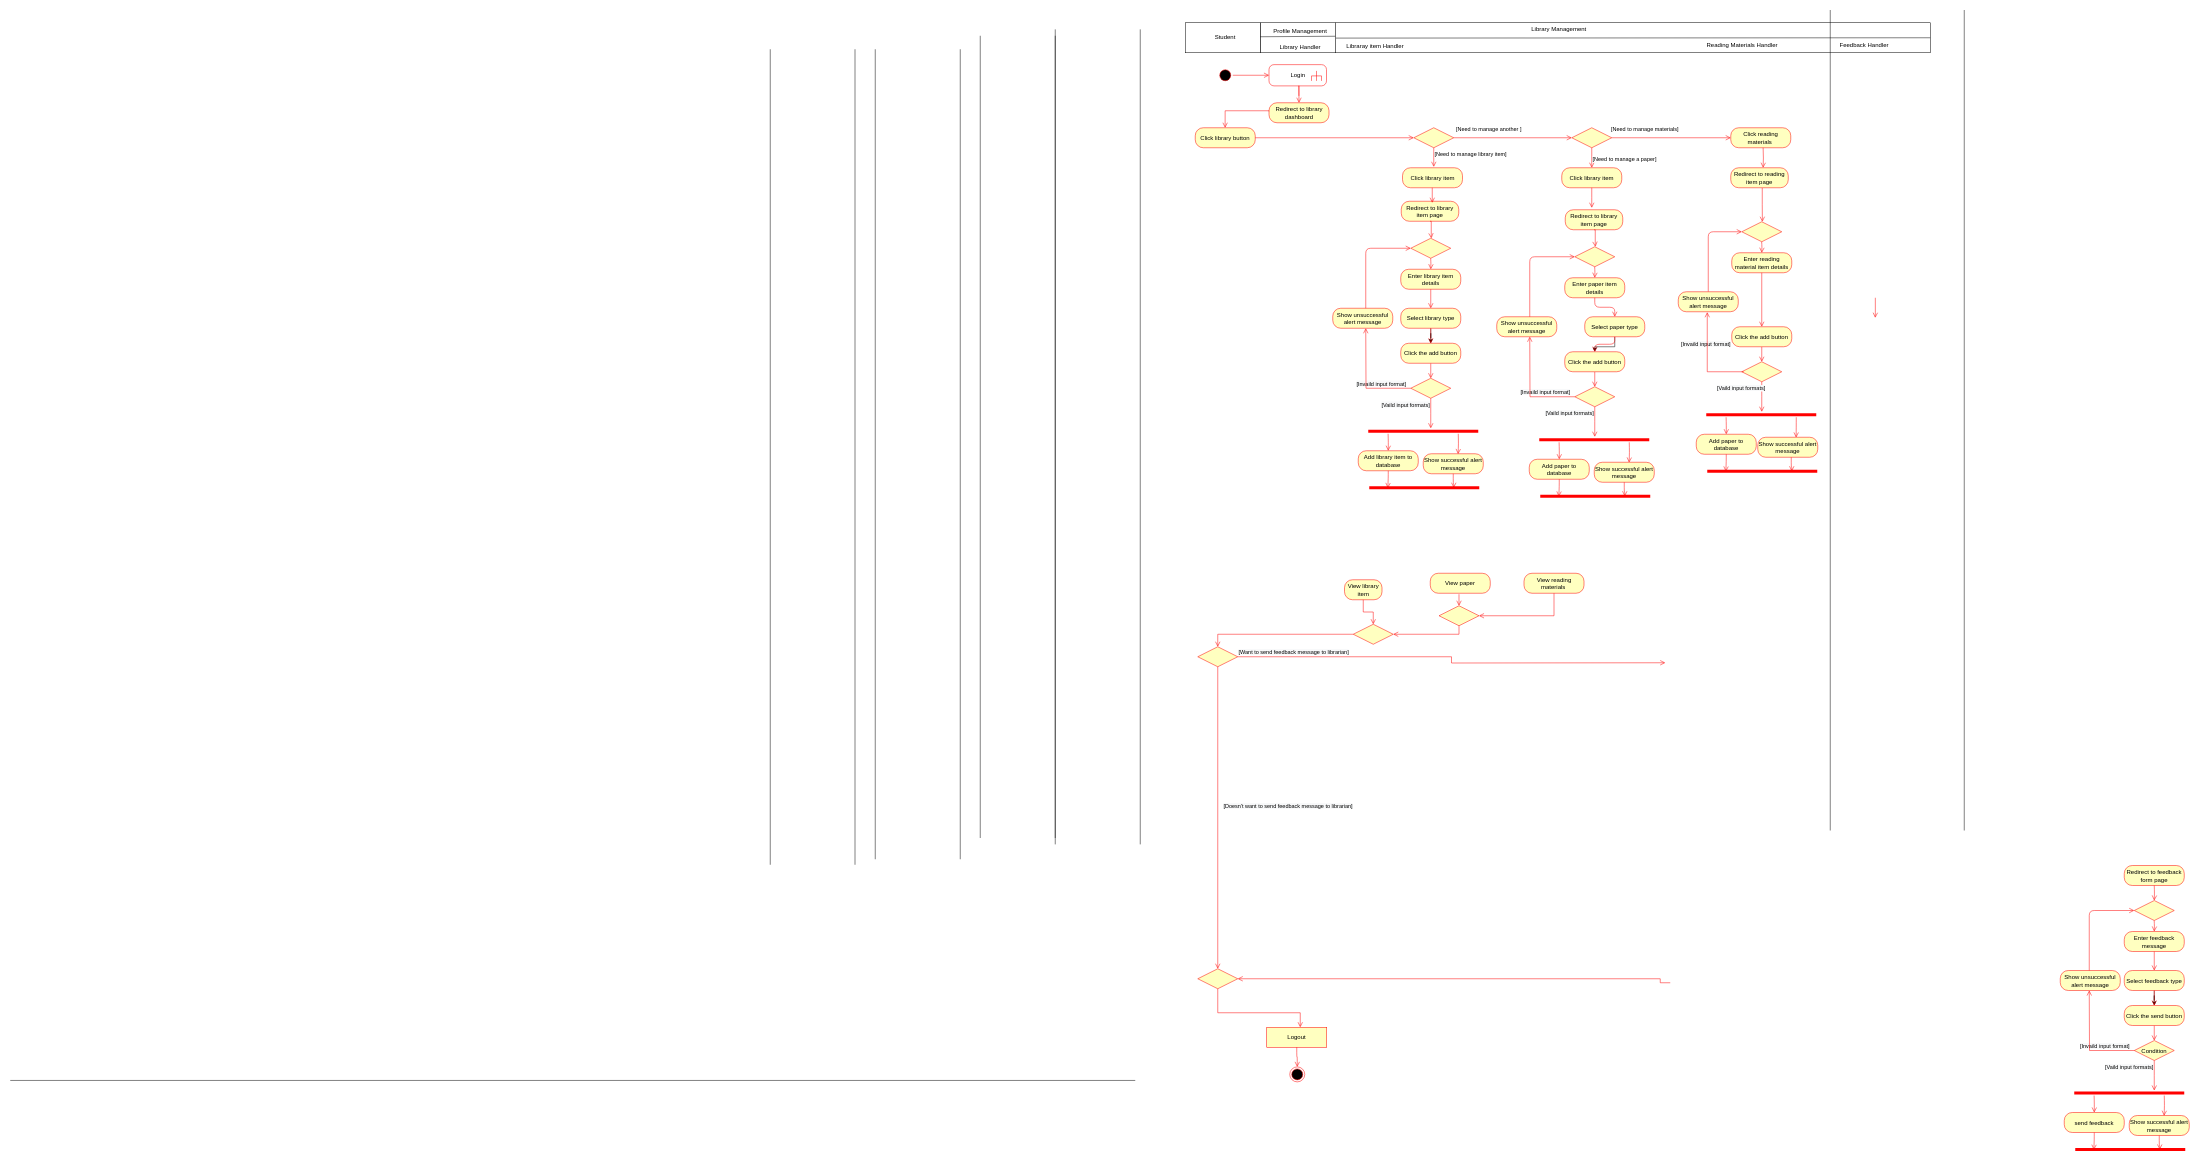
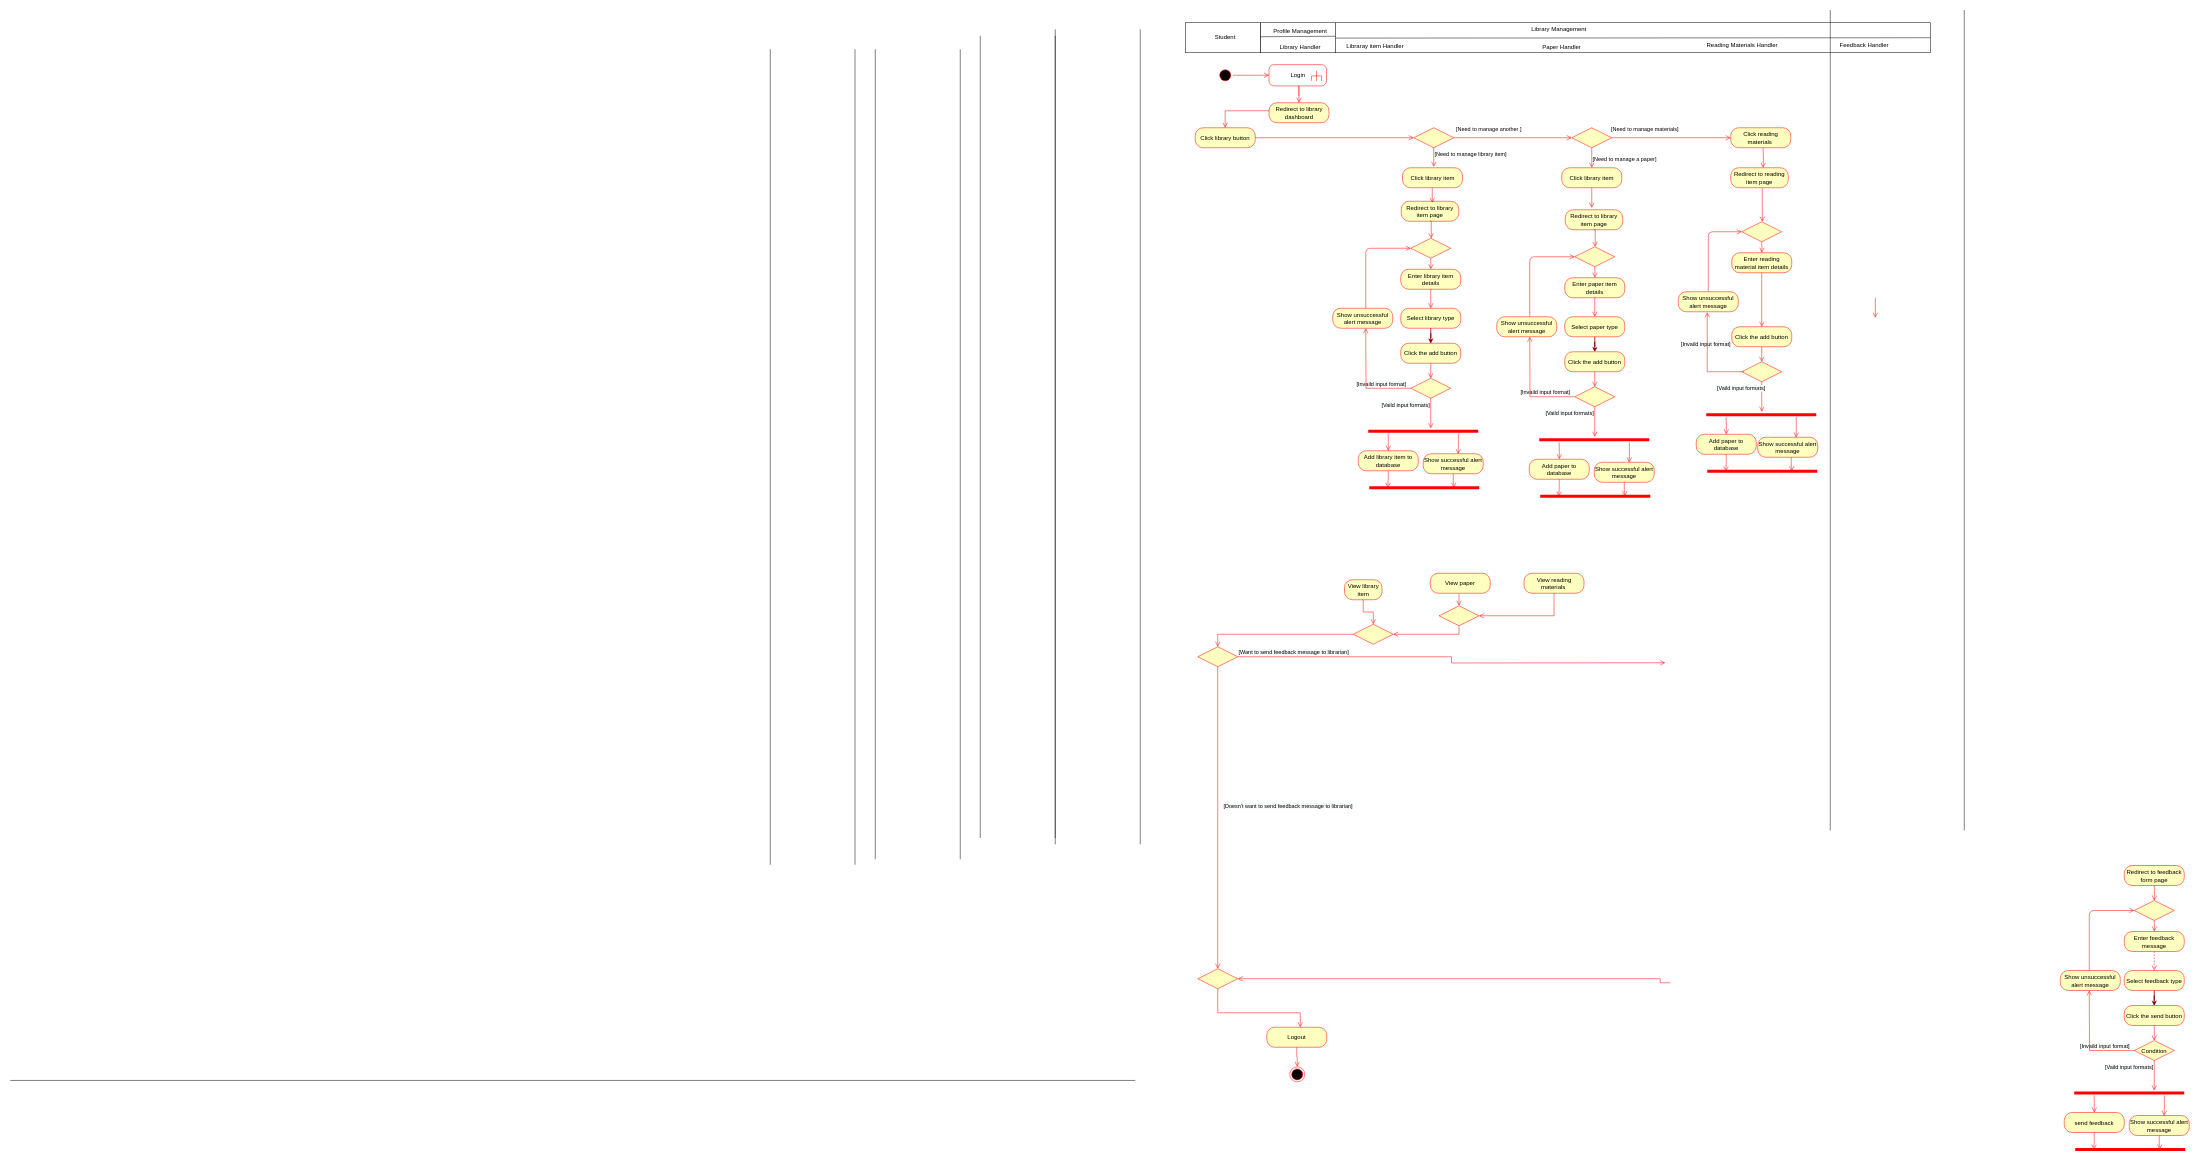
+ <mxCell id="17" value="Paper Handler" style="text;html=1;strokeColor=none;fillColor=none;align=center;verticalAlign=middle;whiteSpace=wrap;rounded=0;" vertex="1" parent="1"><mxGeometry x="3058" y="83" width="130" height="20" as="geometry" /></mxCell>
- <mxCell id="118" value="Select paper type" style="rounded=1;whiteSpace=wrap;html=1;arcSize=40;fontColor=#000000;fillColor=#ffffc0;strokeColor=#ff0000;" vertex="1" parent="1"><mxGeometry x="3169" y="633" width="120" height="40" as="geometry" /></mxCell>
+ <mxCell id="118" value="Select paper type" style="rounded=1;whiteSpace=wrap;html=1;arcSize=40;fontColor=#000000;fillColor=#ffffc0;strokeColor=#ff0000;" vertex="1" parent="1"><mxGeometry x="3129" y="633" width="120" height="40" as="geometry" /></mxCell>
- <mxCell id="67" value="" style="edgeStyle=orthogonalEdgeStyle;html=1;verticalAlign=bottom;endArrow=open;endSize=8;strokeColor=#ff0000;entryX=0.5;entryY=0;entryDx=0;entryDy=0;" edge="1" parent="1" source="66" target="69"><mxGeometry relative="1" as="geometry"><mxPoint x="4333" y="2000.5" as="targetPoint" /></mxGeometry></mxCell>
+ <mxCell id="67" value="" style="edgeStyle=orthogonalEdgeStyle;html=1;verticalAlign=bottom;endArrow=open;endSize=8;strokeColor=#ff0000;entryX=0.5;entryY=0;entryDx=0;entryDy=0;dashed=1;" edge="1" parent="1" source="66" target="69"><mxGeometry relative="1" as="geometry"><mxPoint x="4333" y="2000.5" as="targetPoint" /></mxGeometry></mxCell>
- <mxCell id="7" value="Logout" style="whiteSpace=wrap;html=1;arcSize=40;fontColor=#000000;fillColor=#ffffc0;strokeColor=#ff0000;rounded=0;" vertex="1" parent="1"><mxGeometry x="2533" y="2054" width="120" height="40" as="geometry" /></mxCell>
+ <mxCell id="7" value="Logout" style="rounded=1;whiteSpace=wrap;html=1;arcSize=40;fontColor=#000000;fillColor=#ffffc0;strokeColor=#ff0000;" vertex="1" parent="1"><mxGeometry x="2533" y="2054" width="120" height="40" as="geometry" /></mxCell>
